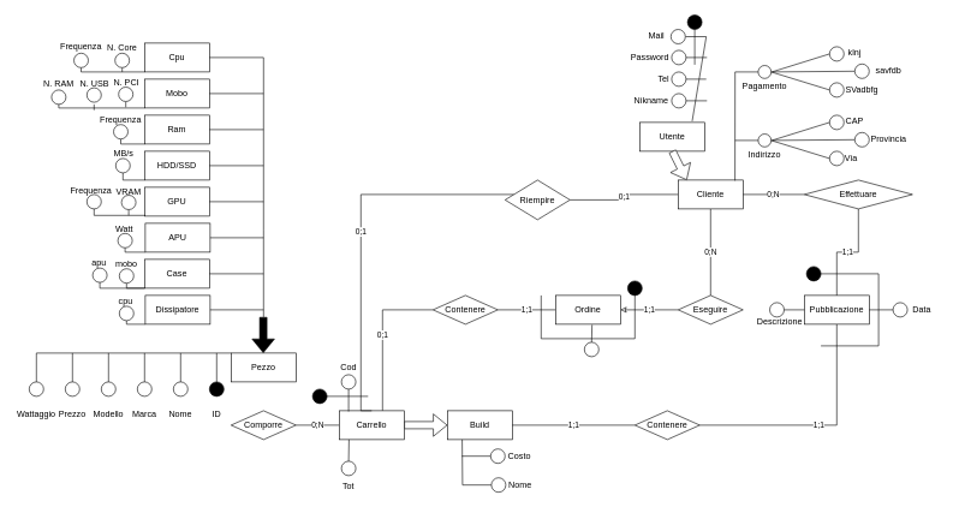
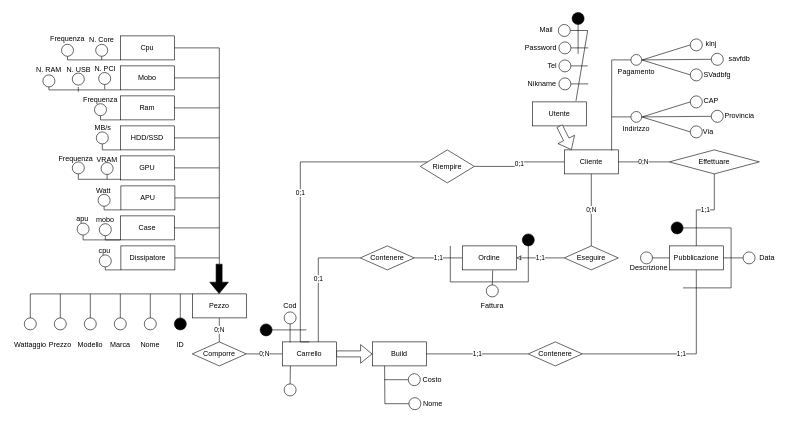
+ <mxCell id="125" value="Fattura" style="text;html=1;strokeColor=none;fillColor=none;align=center;verticalAlign=middle;whiteSpace=wrap;rounded=0;" parent="1" vertex="1"><mxGeometry x="790" y="494" width="60" height="30" as="geometry" /></mxCell>
+ <mxCell id="2" value="0;N" style="edgeStyle=orthogonalEdgeStyle;rounded=0;orthogonalLoop=1;jettySize=auto;html=1;endArrow=none;endFill=0;fillColor=#212121;" parent="1" source="3" target="5" edge="1"><mxGeometry relative="1" as="geometry" /></mxCell>
- <mxCell id="70" value="Tot" style="text;html=1;strokeColor=none;fillColor=none;align=center;verticalAlign=middle;whiteSpace=wrap;rounded=0;" parent="1" vertex="1"><mxGeometry x="453" y="659" width="60" height="30" as="geometry" /></mxCell>
